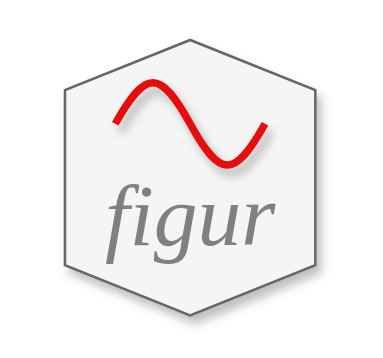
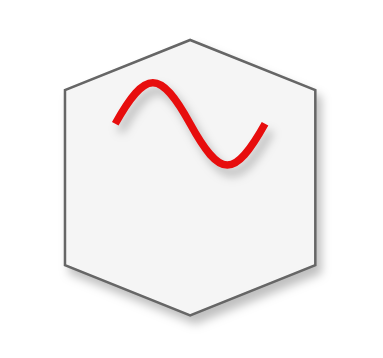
- <mxCell id="3" value="figur" style="text;html=1;strokeColor=none;fillColor=none;align=center;verticalAlign=middle;whiteSpace=wrap;rounded=0;fontFamily=Garamond;fontStyle=2;fontSize=35;fontColor=#808080;" parent="1" vertex="1"><mxGeometry x="45.62" y="71" width="60" height="30" as="geometry" /></mxCell>
